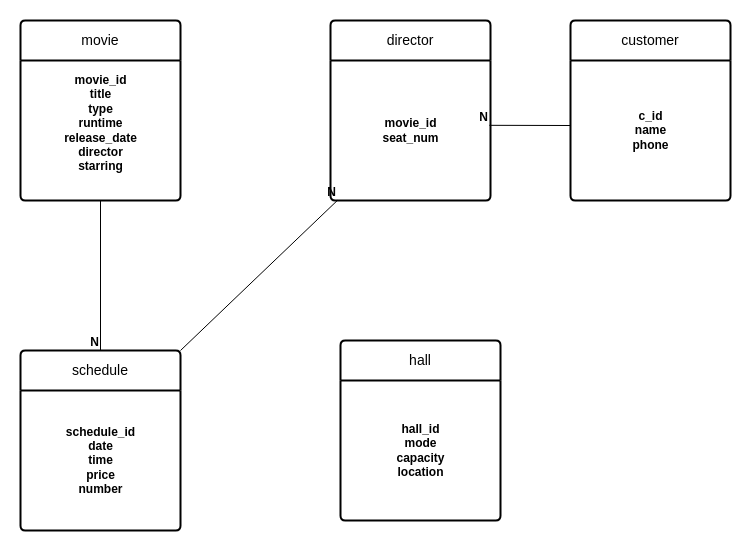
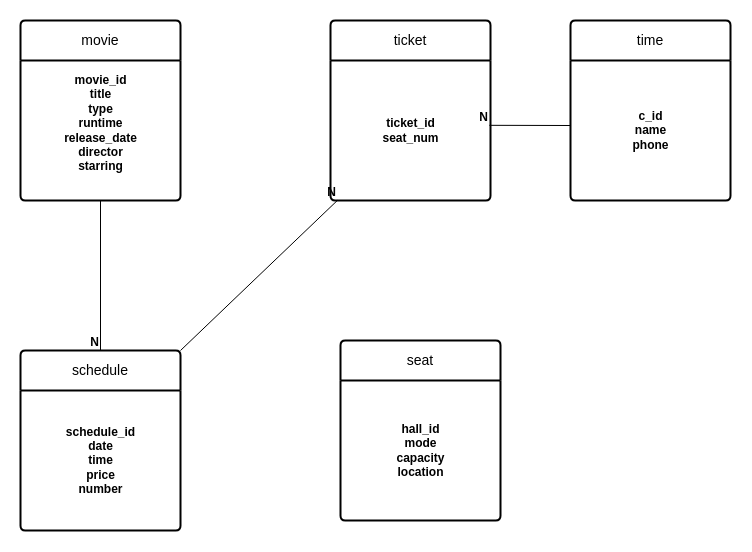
- <mxCell id="10" value="director" style="swimlane;childLayout=stackLayout;horizontal=1;startSize=40;horizontalStack=0;rounded=1;fontSize=14;fontStyle=0;strokeWidth=2;resizeParent=0;resizeLast=1;shadow=0;dashed=0;align=center;arcSize=4;whiteSpace=wrap;html=1;strokeColor=default;verticalAlign=middle;fontFamily=Helvetica;fontColor=default;fillColor=default;" vertex="1" parent="1"><mxGeometry x="330" y="20" width="160" height="180" as="geometry" /></mxCell>
+ <mxCell id="10" value="ticket" style="swimlane;childLayout=stackLayout;horizontal=1;startSize=40;horizontalStack=0;rounded=1;fontSize=14;fontStyle=0;strokeWidth=2;resizeParent=0;resizeLast=1;shadow=0;dashed=0;align=center;arcSize=4;whiteSpace=wrap;html=1;strokeColor=default;verticalAlign=middle;fontFamily=Helvetica;fontColor=default;fillColor=default;" vertex="1" parent="1"><mxGeometry x="330" y="20" width="160" height="180" as="geometry" /></mxCell>
- <mxCell id="4" value="customer" style="swimlane;childLayout=stackLayout;horizontal=1;startSize=40;horizontalStack=0;rounded=1;fontSize=14;fontStyle=0;strokeWidth=2;resizeParent=0;resizeLast=1;shadow=0;dashed=0;align=center;arcSize=4;whiteSpace=wrap;html=1;strokeColor=default;verticalAlign=middle;fontFamily=Helvetica;fontColor=default;fillColor=default;" vertex="1" parent="1"><mxGeometry x="570" y="20" width="160" height="180" as="geometry" /></mxCell>
+ <mxCell id="4" value="time" style="swimlane;childLayout=stackLayout;horizontal=1;startSize=40;horizontalStack=0;rounded=1;fontSize=14;fontStyle=0;strokeWidth=2;resizeParent=0;resizeLast=1;shadow=0;dashed=0;align=center;arcSize=4;whiteSpace=wrap;html=1;strokeColor=default;verticalAlign=middle;fontFamily=Helvetica;fontColor=default;fillColor=default;" vertex="1" parent="1"><mxGeometry x="570" y="20" width="160" height="180" as="geometry" /></mxCell>
- <mxCell id="11" value="&lt;div&gt;movie_id&lt;/div&gt;&lt;div&gt;seat_num&lt;/div&gt;" style="text;html=1;align=center;verticalAlign=middle;resizable=0;points=[];autosize=1;strokeColor=none;fillColor=none;fontFamily=Helvetica;fontSize=12;fontColor=default;fontStyle=1;" vertex="1" parent="10"><mxGeometry y="40" width="160" height="140" as="geometry" /></mxCell>
+ <mxCell id="11" value="&lt;div&gt;ticket_id&lt;/div&gt;&lt;div&gt;seat_num&lt;/div&gt;" style="text;html=1;align=center;verticalAlign=middle;resizable=0;points=[];autosize=1;strokeColor=none;fillColor=none;fontFamily=Helvetica;fontSize=12;fontColor=default;fontStyle=1;" vertex="1" parent="10"><mxGeometry y="40" width="160" height="140" as="geometry" /></mxCell>
- <mxCell id="6" value="hall" style="swimlane;childLayout=stackLayout;horizontal=1;startSize=40;horizontalStack=0;rounded=1;fontSize=14;fontStyle=0;strokeWidth=2;resizeParent=0;resizeLast=1;shadow=0;dashed=0;align=center;arcSize=4;whiteSpace=wrap;html=1;strokeColor=default;verticalAlign=middle;fontFamily=Helvetica;fontColor=default;fillColor=default;" vertex="1" parent="1"><mxGeometry x="340" y="340" width="160" height="180" as="geometry" /></mxCell>
+ <mxCell id="6" value="seat" style="swimlane;childLayout=stackLayout;horizontal=1;startSize=40;horizontalStack=0;rounded=1;fontSize=14;fontStyle=0;strokeWidth=2;resizeParent=0;resizeLast=1;shadow=0;dashed=0;align=center;arcSize=4;whiteSpace=wrap;html=1;strokeColor=default;verticalAlign=middle;fontFamily=Helvetica;fontColor=default;fillColor=default;" vertex="1" parent="1"><mxGeometry x="340" y="340" width="160" height="180" as="geometry" /></mxCell>
